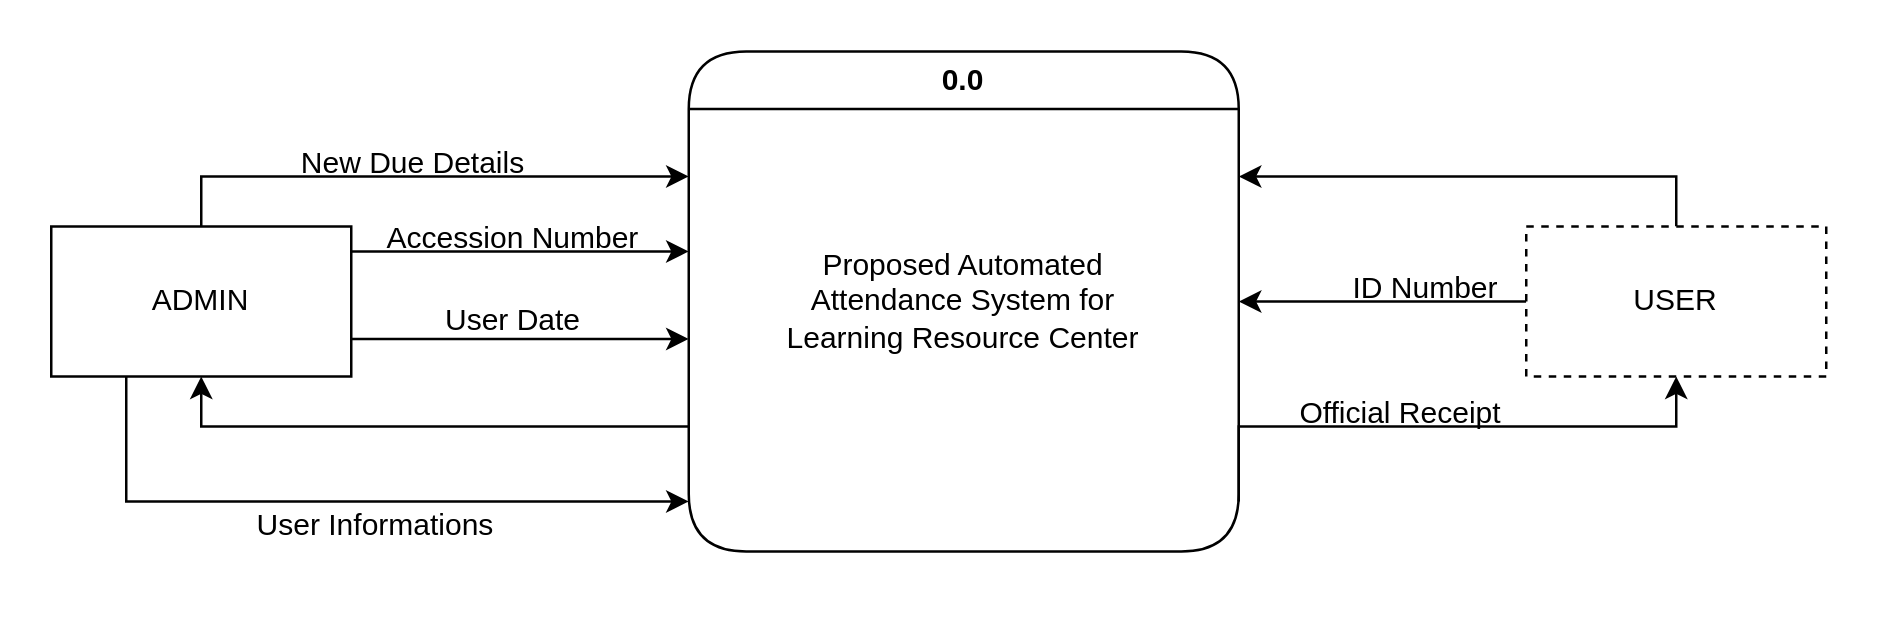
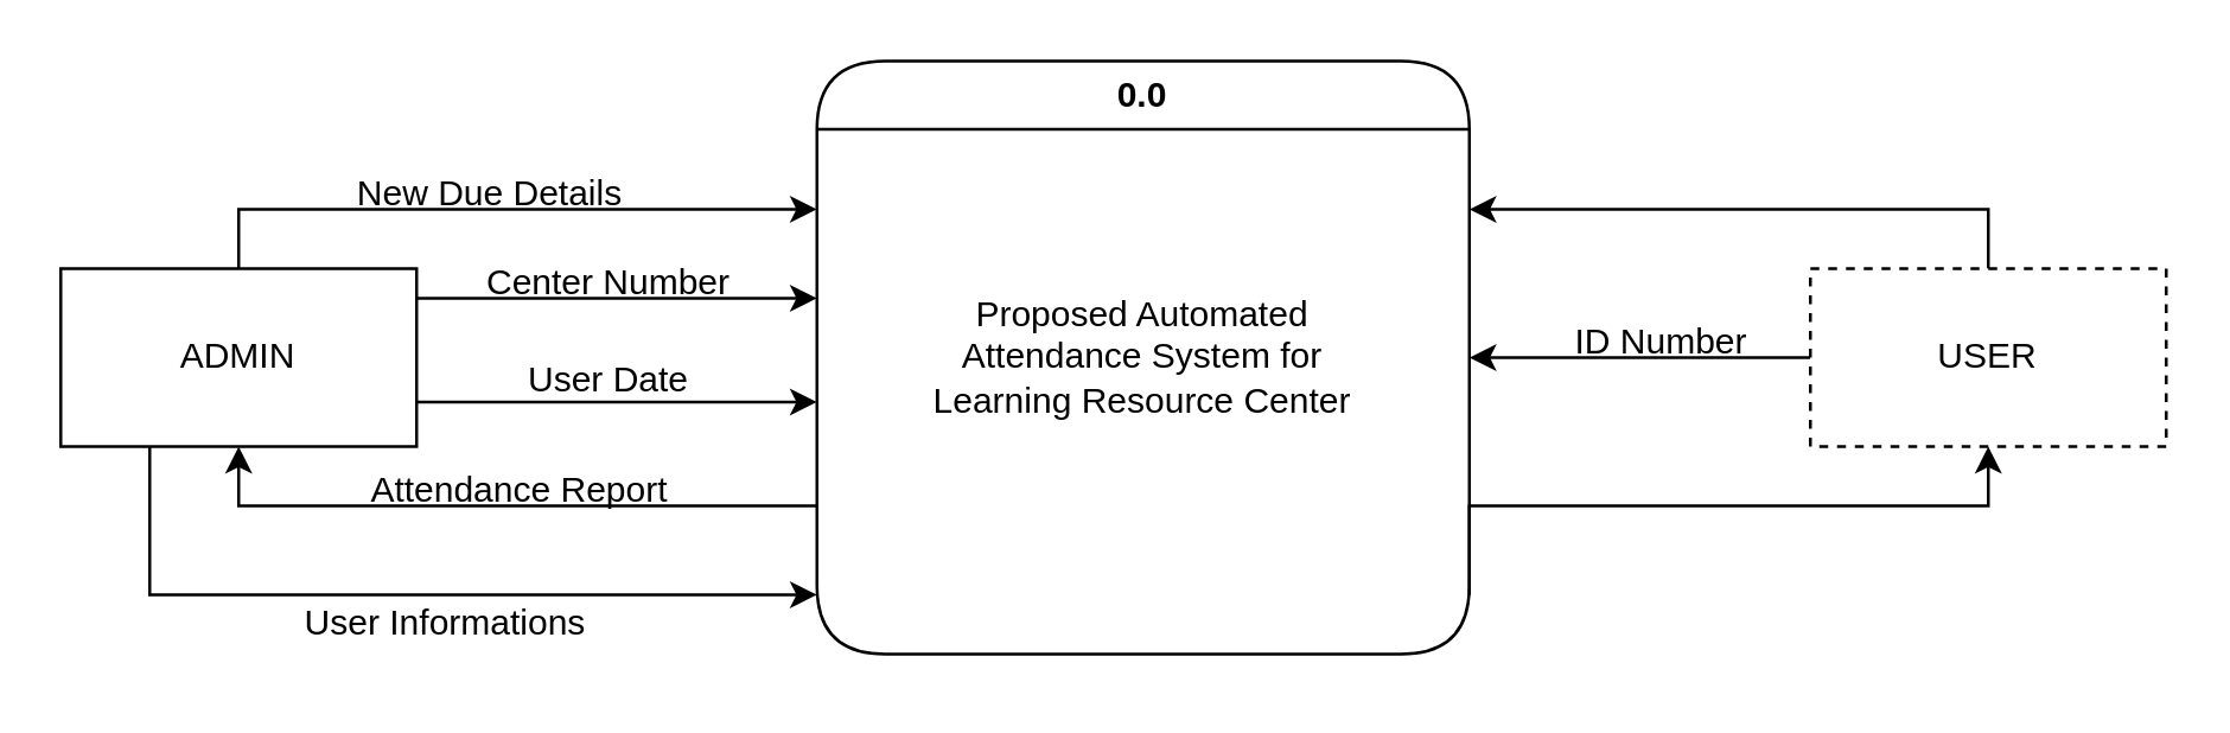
- <mxCell id="17" value="Accession Number" style="text;html=1;strokeColor=none;fillColor=none;align=center;verticalAlign=middle;whiteSpace=wrap;rounded=0;" vertex="1" parent="1"><mxGeometry x="150" y="80" width="110" height="30" as="geometry" /></mxCell>
+ <mxCell id="17" value="Center Number" style="text;html=1;strokeColor=none;fillColor=none;align=center;verticalAlign=middle;whiteSpace=wrap;rounded=0;" vertex="1" parent="1"><mxGeometry x="150" y="80" width="110" height="30" as="geometry" /></mxCell>
- <mxCell id="13" value="ID Number" style="text;html=1;strokeColor=none;fillColor=none;align=center;verticalAlign=middle;whiteSpace=wrap;rounded=0;" vertex="1" parent="1"><mxGeometry x="540" y="100" width="60" height="30" as="geometry" /></mxCell>
+ <mxCell id="13" value="ID Number" style="text;html=1;strokeColor=none;fillColor=none;align=center;verticalAlign=middle;whiteSpace=wrap;rounded=0;" vertex="1" parent="1"><mxGeometry x="530" y="100" width="60" height="30" as="geometry" /></mxCell>
+ <mxCell id="20" value="Attendance Report" style="text;html=1;strokeColor=none;fillColor=none;align=center;verticalAlign=middle;whiteSpace=wrap;rounded=0;" vertex="1" parent="1"><mxGeometry x="120" y="150" width="110" height="30" as="geometry" /></mxCell>
- <mxCell id="14" value="Official Receipt" style="text;html=1;strokeColor=none;fillColor=none;align=center;verticalAlign=middle;whiteSpace=wrap;rounded=0;" vertex="1" parent="1"><mxGeometry x="510" y="150" width="100" height="30" as="geometry" /></mxCell>
